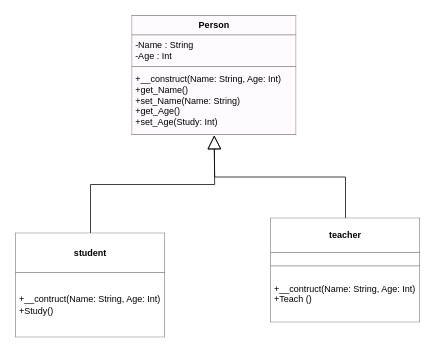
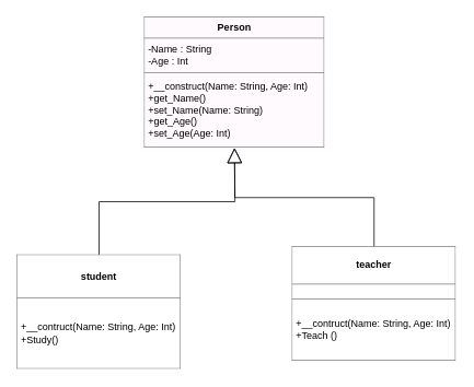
- <mxCell id="2" value="&lt;table border=&quot;1&quot; width=&quot;100%&quot; cellpadding=&quot;4&quot; style=&quot;width: 100% ; height: 100% ; border-collapse: collapse&quot;&gt;&lt;tbody&gt;&lt;tr&gt;&lt;th align=&quot;center&quot;&gt;Person&lt;/th&gt;&lt;/tr&gt;&lt;tr&gt;&lt;td&gt;-Name : String&lt;br&gt;-Age : Int&lt;/td&gt;&lt;/tr&gt;&lt;tr&gt;&lt;td&gt;+__construct(Name: String, Age: Int)&lt;br&gt;+get_Name()&lt;br&gt;+set_Name(Name: String)&lt;br&gt;+get_Age()&lt;br&gt;+set_Age(Study: Int)&lt;/td&gt;&lt;/tr&gt;&lt;/tbody&gt;&lt;/table&gt;" style="text;html=1;overflow=fill;fillColor=#FFFAFE;" vertex="1" parent="1"><mxGeometry x="175" y="20" width="220" height="160" as="geometry" /></mxCell>
+ <mxCell id="2" value="&lt;table border=&quot;1&quot; width=&quot;100%&quot; cellpadding=&quot;4&quot; style=&quot;width: 100% ; height: 100% ; border-collapse: collapse&quot;&gt;&lt;tbody&gt;&lt;tr&gt;&lt;th align=&quot;center&quot;&gt;Person&lt;/th&gt;&lt;/tr&gt;&lt;tr&gt;&lt;td&gt;-Name : String&lt;br&gt;-Age : Int&lt;/td&gt;&lt;/tr&gt;&lt;tr&gt;&lt;td&gt;+__construct(Name: String, Age: Int)&lt;br&gt;+get_Name()&lt;br&gt;+set_Name(Name: String)&lt;br&gt;+get_Age()&lt;br&gt;+set_Age(Age: Int)&lt;/td&gt;&lt;/tr&gt;&lt;/tbody&gt;&lt;/table&gt;" style="text;html=1;overflow=fill;fillColor=#FFFAFE;" vertex="1" parent="1"><mxGeometry x="175" y="20" width="220" height="160" as="geometry" /></mxCell>
- <mxCell id="4" value="&lt;table border=&quot;1&quot; width=&quot;100%&quot; cellpadding=&quot;4&quot; style=&quot;width: 100% ; height: 100% ; border-collapse: collapse&quot;&gt;&lt;tbody&gt;&lt;tr&gt;&lt;th align=&quot;center&quot;&gt;teacher&lt;/th&gt;&lt;/tr&gt;&lt;tr&gt;&lt;td align=&quot;center&quot;&gt;&lt;/td&gt;&lt;/tr&gt;&lt;tr&gt;&lt;td&gt;&lt;span&gt;+__contruct(Name: String, Age: Int)&lt;br&gt;&lt;/span&gt;+Teach ()&lt;/td&gt;&lt;/tr&gt;&lt;/tbody&gt;&lt;/table&gt;" style="text;html=1;strokeColor=none;fillColor=#FFFFFF;overflow=fill;" vertex="1" parent="1"><mxGeometry x="360" y="290" width="200" height="140" as="geometry" /></mxCell>
+ <mxCell id="4" value="&lt;table border=&quot;1&quot; width=&quot;100%&quot; cellpadding=&quot;4&quot; style=&quot;width: 100% ; height: 100% ; border-collapse: collapse&quot;&gt;&lt;tbody&gt;&lt;tr&gt;&lt;th align=&quot;center&quot;&gt;teacher&lt;/th&gt;&lt;/tr&gt;&lt;tr&gt;&lt;td align=&quot;center&quot;&gt;&lt;/td&gt;&lt;/tr&gt;&lt;tr&gt;&lt;td&gt;&lt;span&gt;+__contruct(Name: String, Age: Int)&lt;br&gt;&lt;/span&gt;+Teach ()&lt;/td&gt;&lt;/tr&gt;&lt;/tbody&gt;&lt;/table&gt;" style="text;html=1;strokeColor=none;fillColor=#FFFFFF;overflow=fill;" vertex="1" parent="1"><mxGeometry x="355" y="300" width="200" height="140" as="geometry" /></mxCell>
